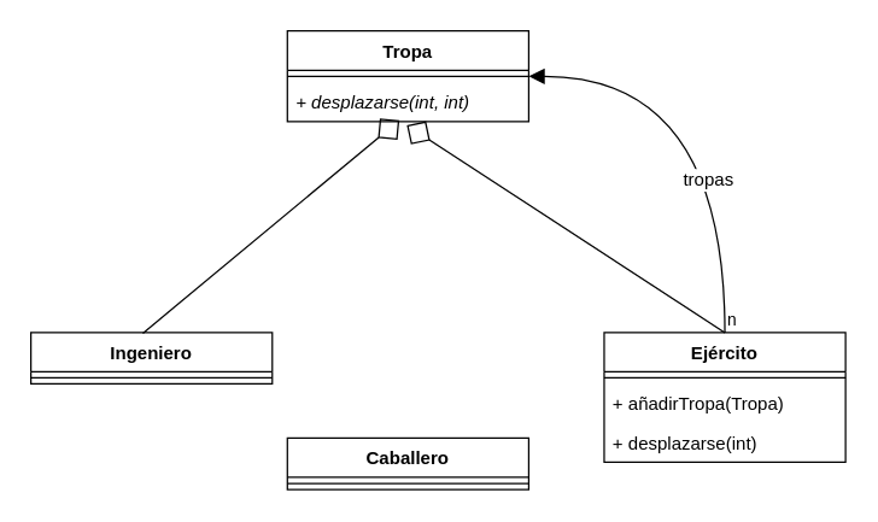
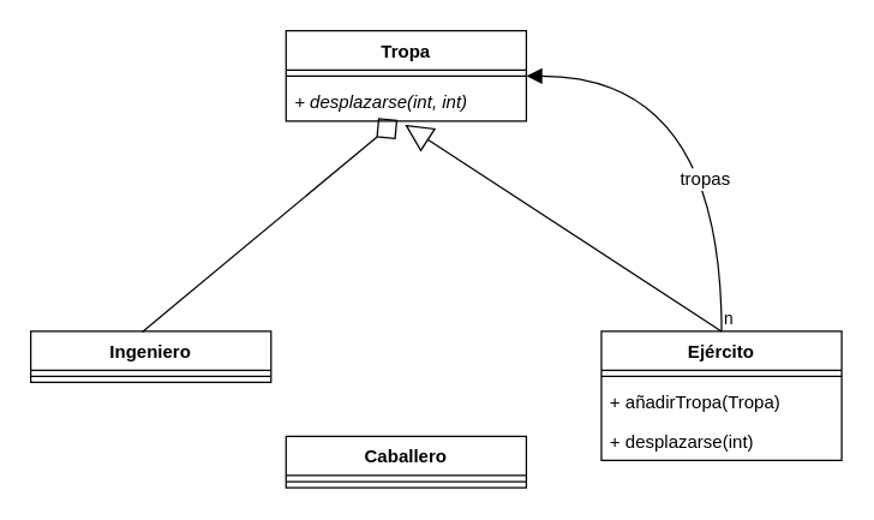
- <mxCell id="14" value="" style="endArrow=diamond;endSize=16;endFill=0;html=1;rounded=0;fontSize=12;curved=1;exitX=0.5;exitY=0;exitDx=0;exitDy=0;entryX=0.495;entryY=1.096;entryDx=0;entryDy=0;entryPerimeter=0;" edge="1" parent="1" source="2" target="12"><mxGeometry width="160" relative="1" as="geometry"><mxPoint x="220" y="266" as="sourcePoint" /><mxPoint x="390" y="150" as="targetPoint" /></mxGeometry></mxCell>
+ <mxCell id="14" value="" style="endArrow=block;endSize=16;endFill=0;html=1;rounded=0;fontSize=12;curved=1;exitX=0.5;exitY=0;exitDx=0;exitDy=0;entryX=0.495;entryY=1.096;entryDx=0;entryDy=0;entryPerimeter=0;" edge="1" parent="1" source="2" target="12"><mxGeometry width="160" relative="1" as="geometry"><mxPoint x="220" y="266" as="sourcePoint" /><mxPoint x="390" y="150" as="targetPoint" /></mxGeometry></mxCell>
